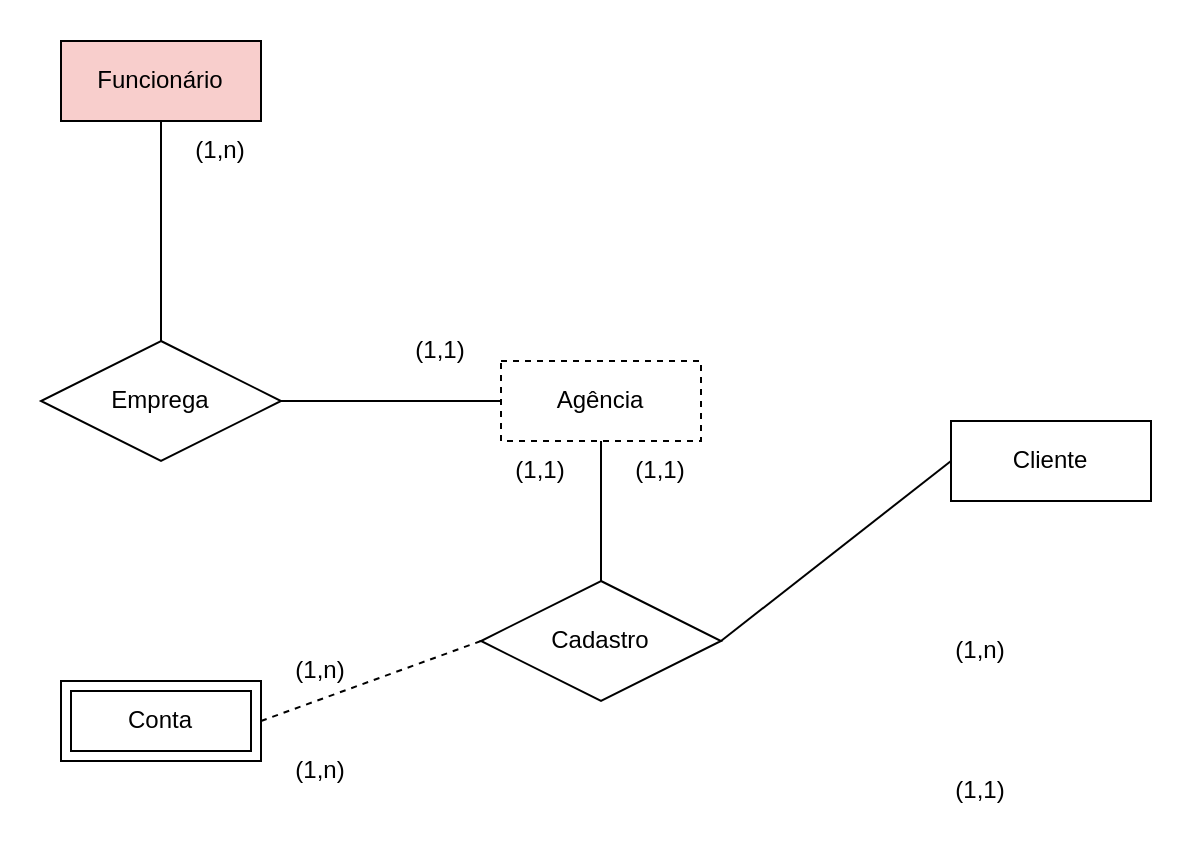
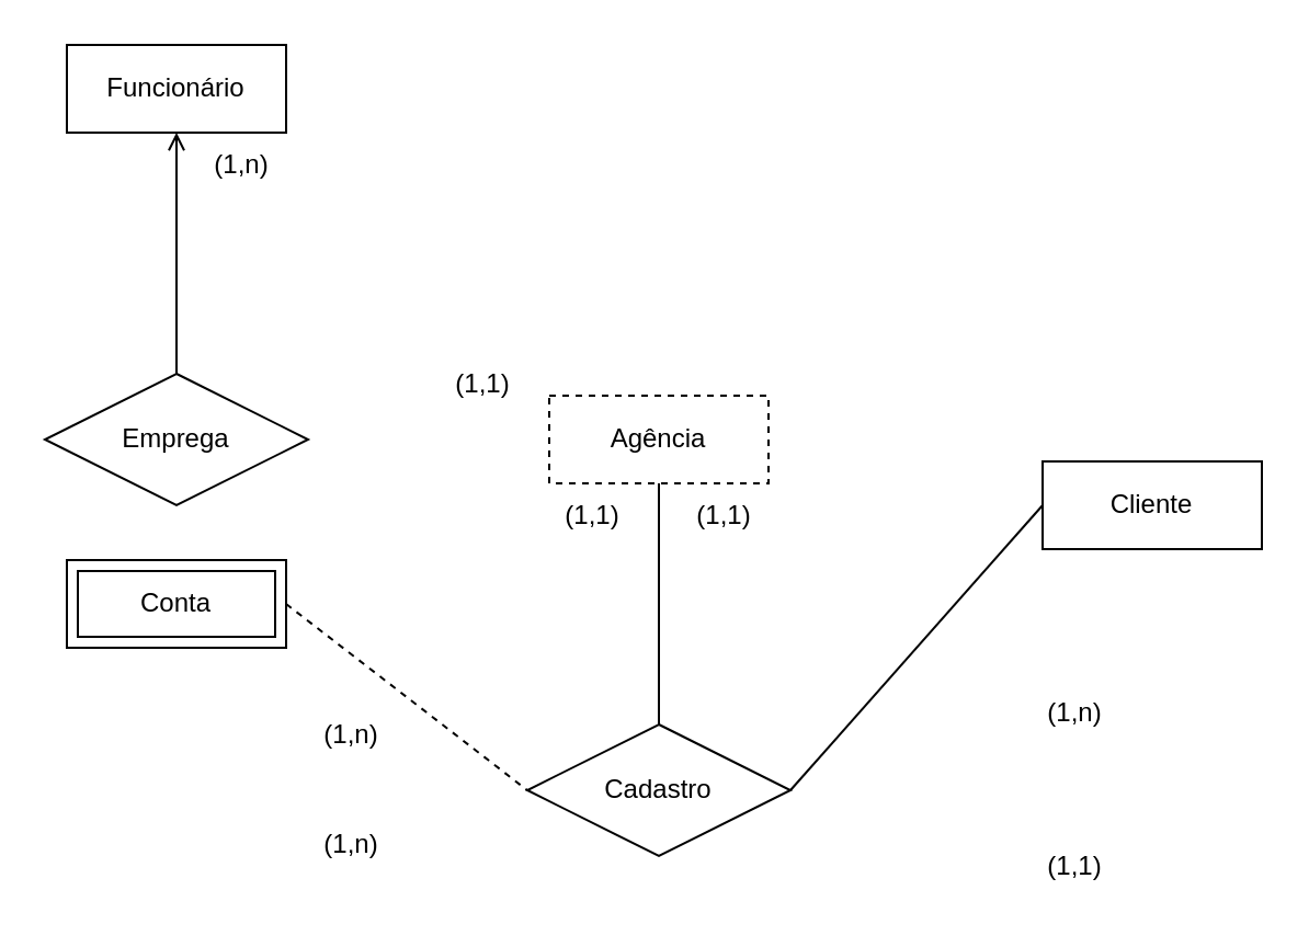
- <mxCell id="3" value="Funcionário" style="whiteSpace=wrap;html=1;align=center;fillColor=#f8cecc;" vertex="1" parent="1"><mxGeometry x="30" y="20" width="100" height="40" as="geometry" /></mxCell>
+ <mxCell id="3" value="Funcionário" style="whiteSpace=wrap;html=1;align=center;" vertex="1" parent="1"><mxGeometry x="30" y="20" width="100" height="40" as="geometry" /></mxCell>
- <mxCell id="6" value="" style="endArrow=none;html=1;rounded=0;entryX=0.5;entryY=1;entryDx=0;entryDy=0;exitX=0.5;exitY=0;exitDx=0;exitDy=0;" edge="1" parent="1" source="8" target="3"><mxGeometry relative="1" as="geometry"><mxPoint x="80" y="220" as="sourcePoint" /><mxPoint x="370" y="320" as="targetPoint" /></mxGeometry></mxCell>
+ <mxCell id="6" value="" style="endArrow=open;html=1;rounded=0;entryX=0.5;entryY=1;entryDx=0;entryDy=0;exitX=0.5;exitY=0;exitDx=0;exitDy=0;" edge="1" parent="1" source="8" target="3"><mxGeometry relative="1" as="geometry"><mxPoint x="80" y="220" as="sourcePoint" /><mxPoint x="370" y="320" as="targetPoint" /></mxGeometry></mxCell>
- <mxCell id="9" value="" style="endArrow=none;html=1;rounded=0;exitX=1;exitY=0.5;exitDx=0;exitDy=0;entryX=0;entryY=0.5;entryDx=0;entryDy=0;" edge="1" parent="1" source="8" target="2"><mxGeometry relative="1" as="geometry"><mxPoint x="290" y="340" as="sourcePoint" /><mxPoint x="450" y="340" as="targetPoint" /></mxGeometry></mxCell>
- <mxCell id="10" value="Cadastro" style="shape=rhombus;perimeter=rhombusPerimeter;whiteSpace=wrap;html=1;align=center;" vertex="1" parent="1"><mxGeometry x="240" y="290" width="120" height="60" as="geometry" /></mxCell>
+ <mxCell id="10" value="Cadastro" style="shape=rhombus;perimeter=rhombusPerimeter;whiteSpace=wrap;html=1;align=center;" vertex="1" parent="1"><mxGeometry x="240" y="330" width="120" height="60" as="geometry" /></mxCell>
- <mxCell id="5" value="Conta" style="shape=ext;margin=3;double=1;whiteSpace=wrap;html=1;align=center;" vertex="1" parent="1"><mxGeometry x="30" y="340" width="100" height="40" as="geometry" /></mxCell>
+ <mxCell id="5" value="Conta" style="shape=ext;margin=3;double=1;whiteSpace=wrap;html=1;align=center;" vertex="1" parent="1"><mxGeometry x="30" y="255" width="100" height="40" as="geometry" /></mxCell>
